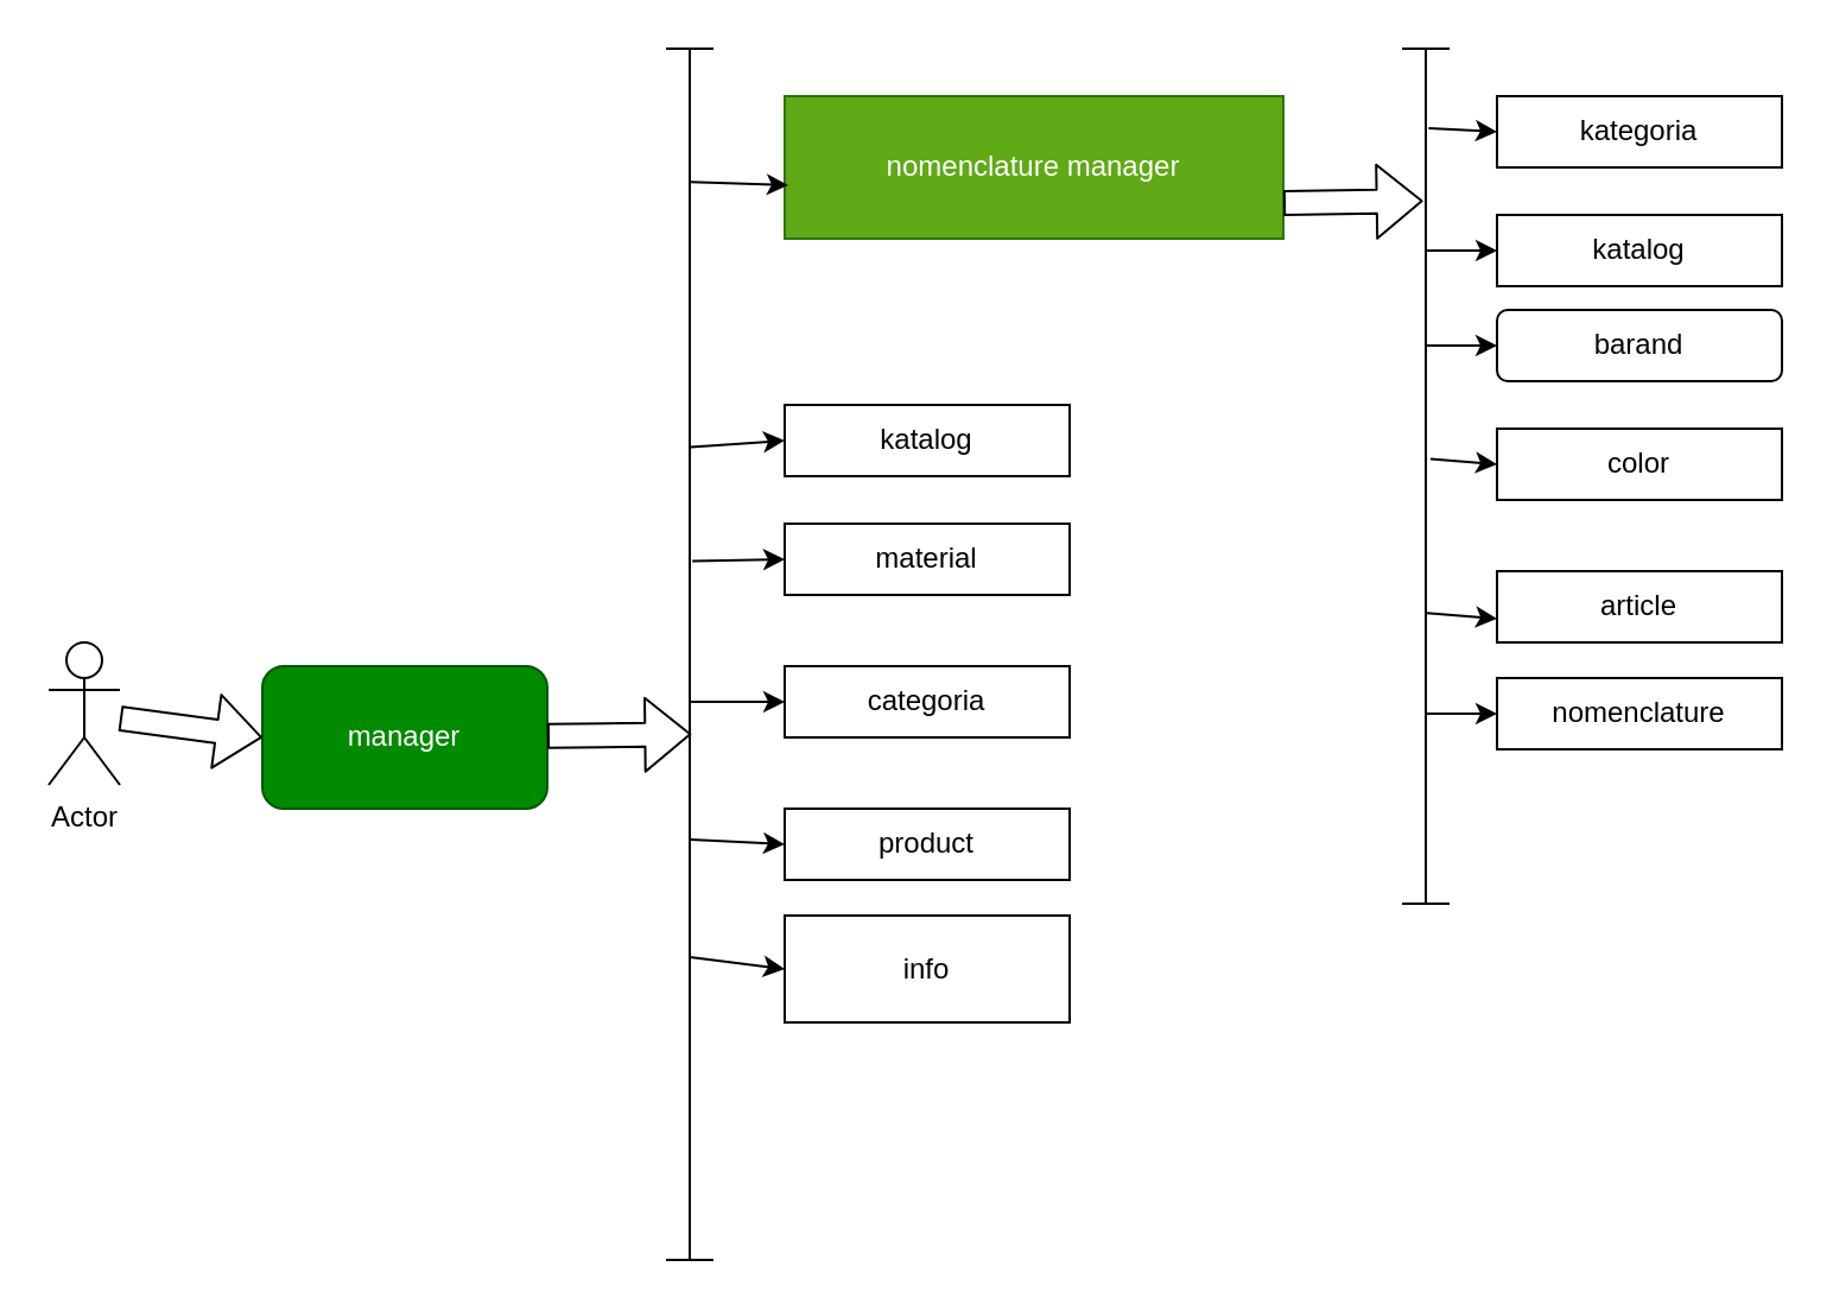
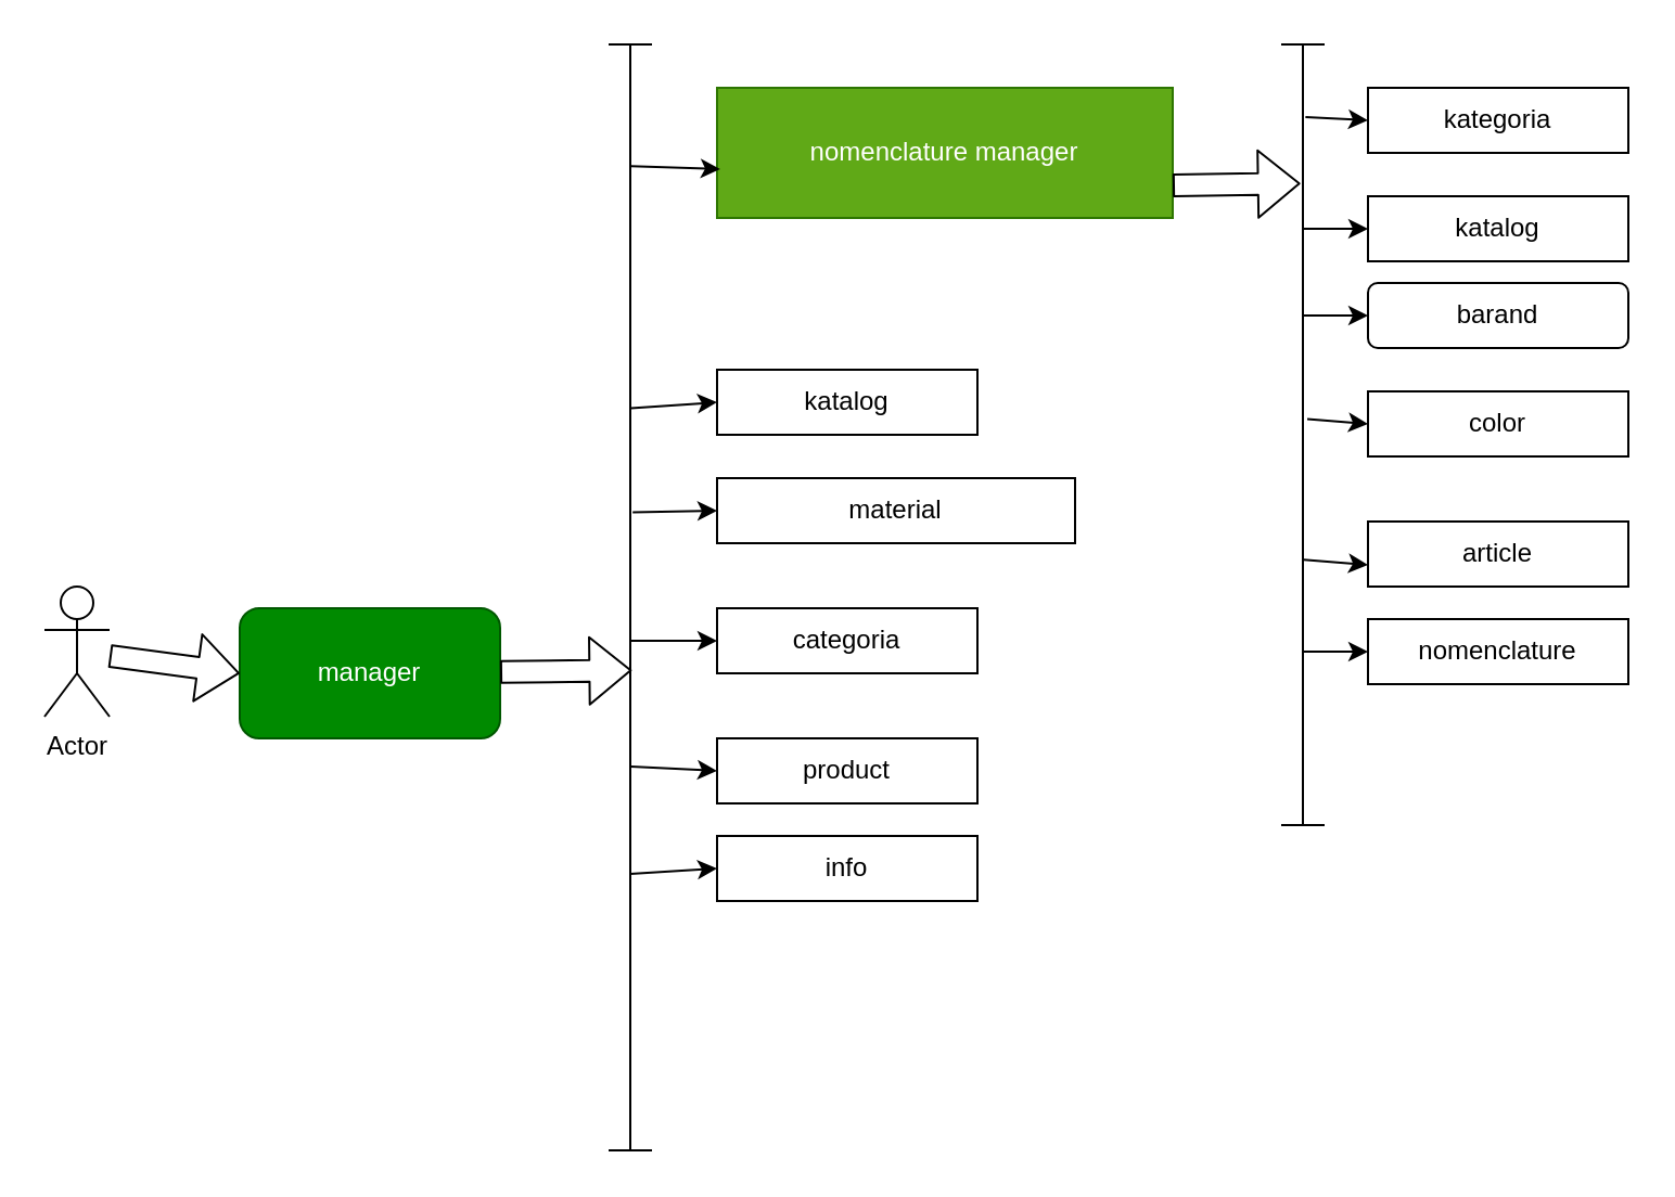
- <mxCell id="12" value="material" style="rounded=0;whiteSpace=wrap;html=1;" vertex="1" parent="1"><mxGeometry x="330" y="220" width="120" height="30" as="geometry" /></mxCell>
+ <mxCell id="12" value="material" style="rounded=0;whiteSpace=wrap;html=1;" vertex="1" parent="1"><mxGeometry x="330" y="220" width="165" height="30" as="geometry" /></mxCell>
- <mxCell id="15" value="info" style="rounded=0;whiteSpace=wrap;html=1;" vertex="1" parent="1"><mxGeometry x="330" y="385" width="120" height="45" as="geometry" /></mxCell>
+ <mxCell id="15" value="info" style="rounded=0;whiteSpace=wrap;html=1;" vertex="1" parent="1"><mxGeometry x="330" y="385" width="120" height="30" as="geometry" /></mxCell>
